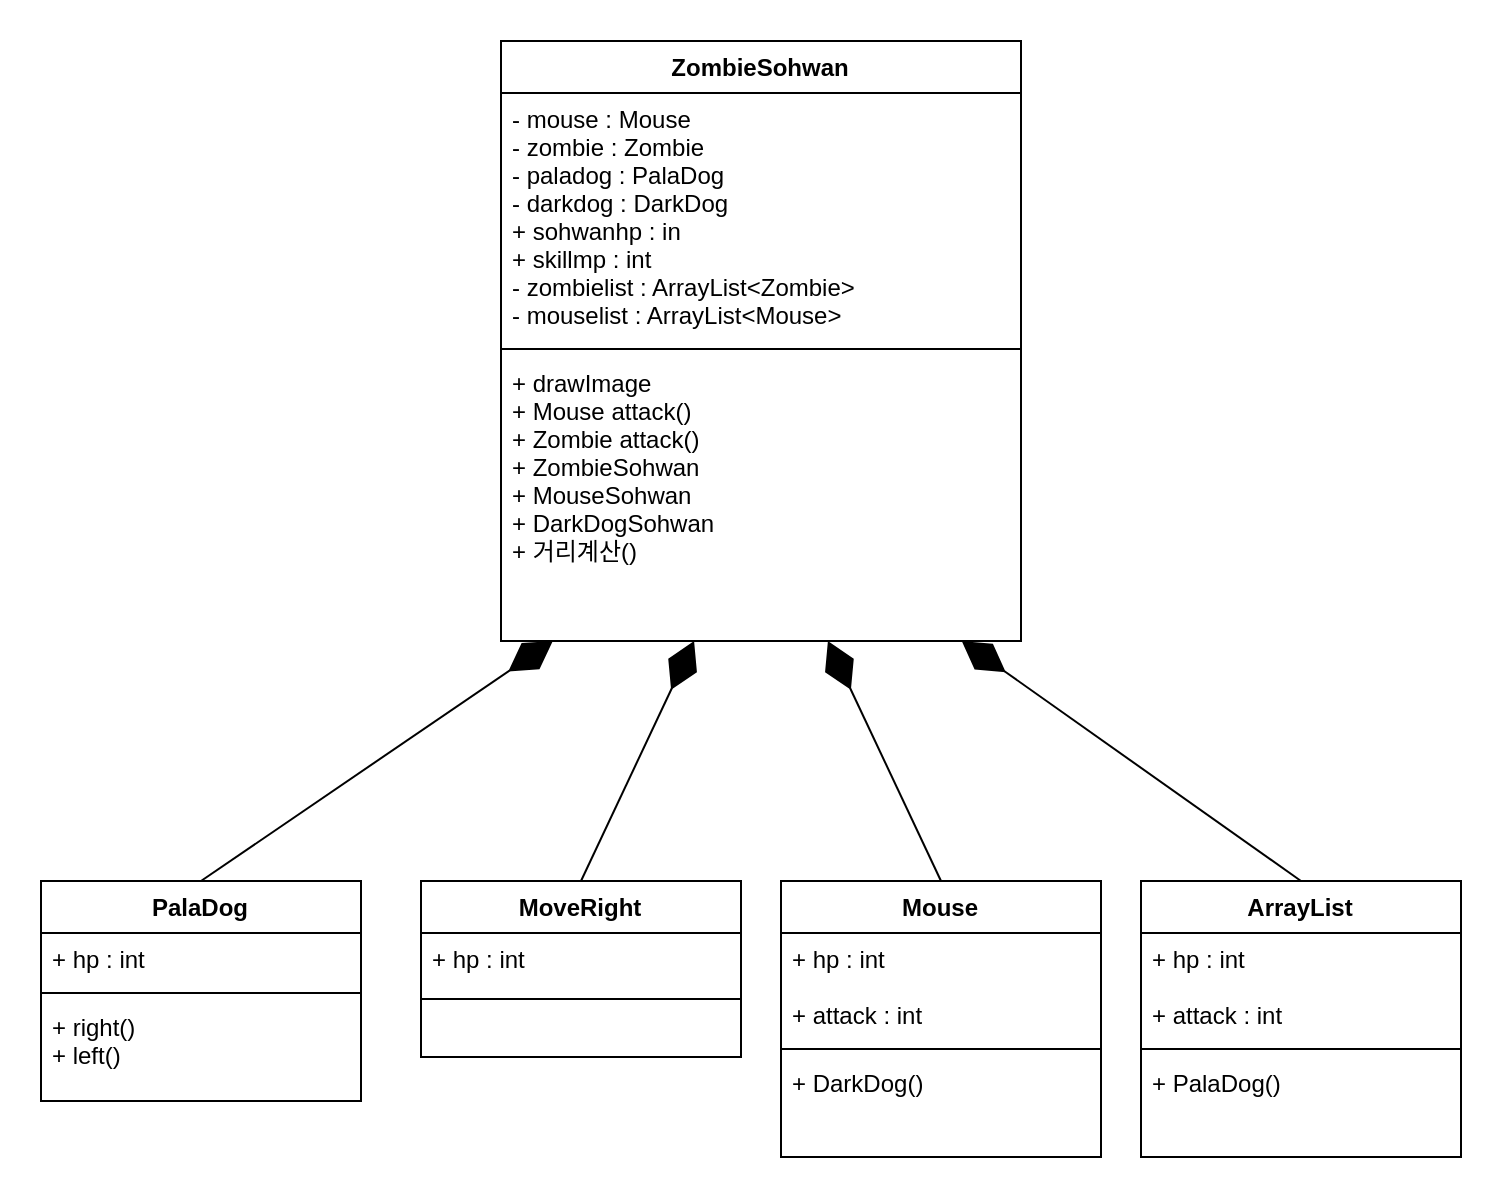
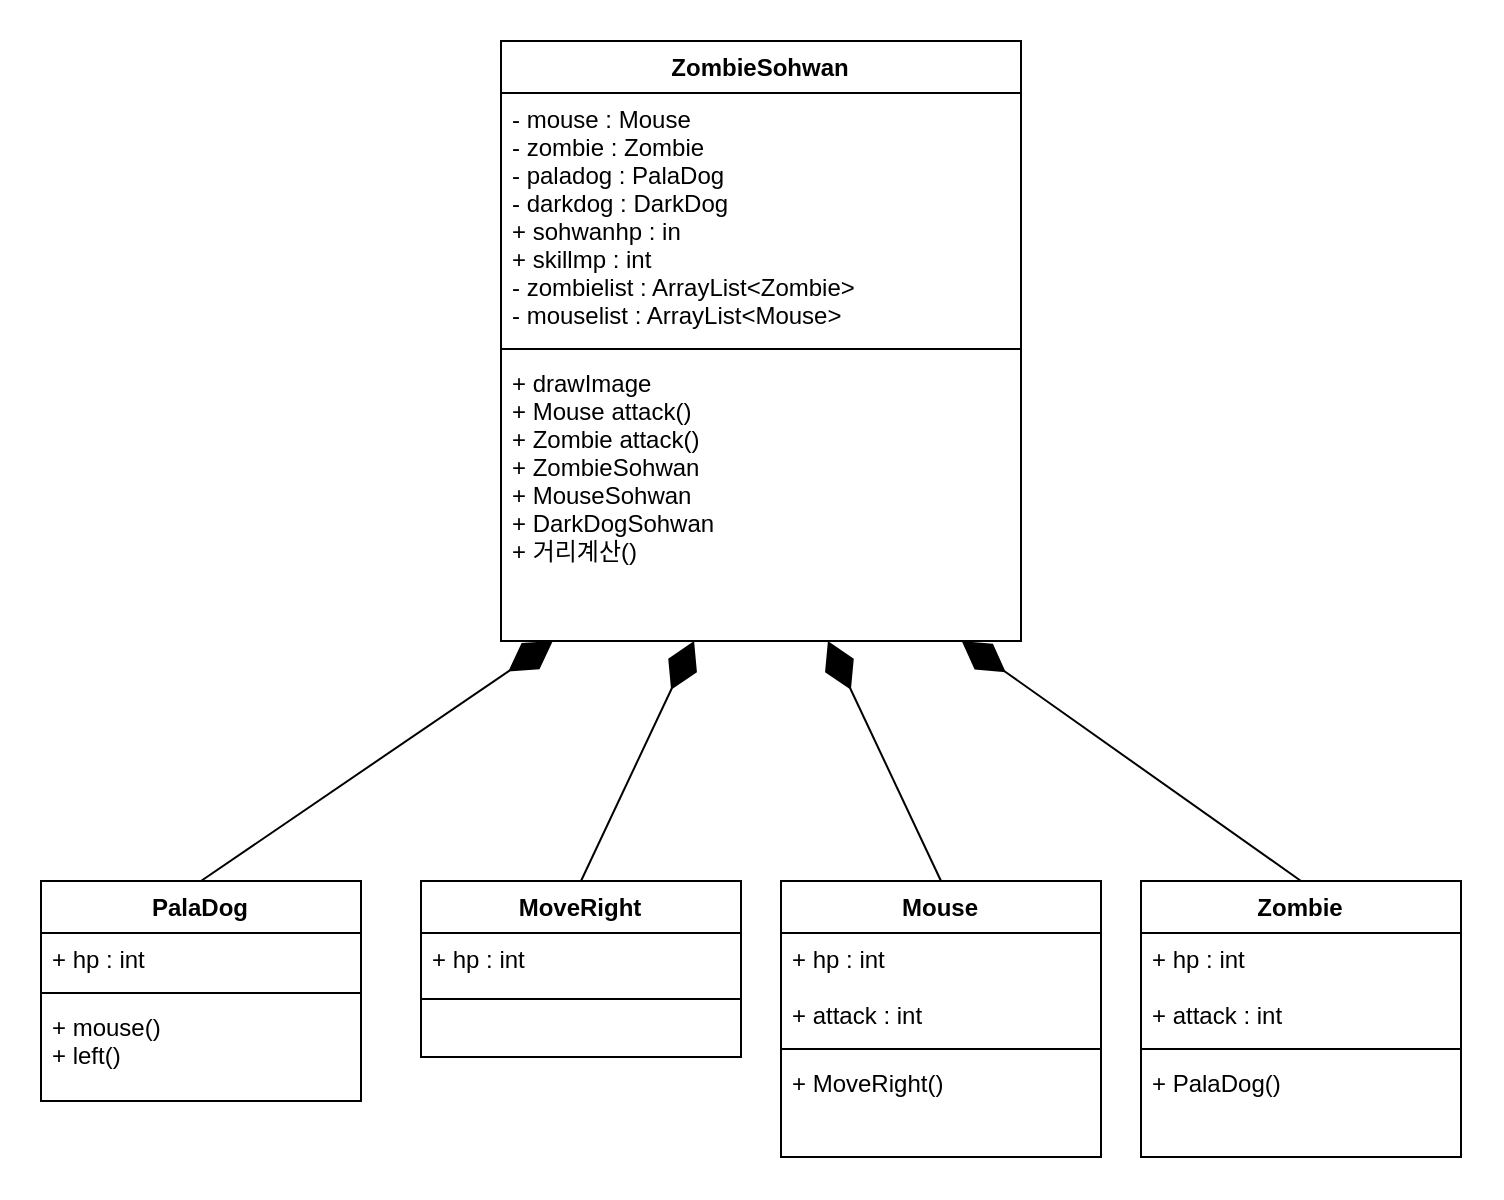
- <mxCell id="17" value="ArrayList" style="swimlane;fontStyle=1;align=center;verticalAlign=top;childLayout=stackLayout;horizontal=1;startSize=26;horizontalStack=0;resizeParent=1;resizeParentMax=0;resizeLast=0;collapsible=1;marginBottom=0;" vertex="1" parent="1"><mxGeometry x="570" y="440" width="160" height="138" as="geometry" /></mxCell>
+ <mxCell id="17" value="Zombie" style="swimlane;fontStyle=1;align=center;verticalAlign=top;childLayout=stackLayout;horizontal=1;startSize=26;horizontalStack=0;resizeParent=1;resizeParentMax=0;resizeLast=0;collapsible=1;marginBottom=0;" vertex="1" parent="1"><mxGeometry x="570" y="440" width="160" height="138" as="geometry" /></mxCell>
- <mxCell id="9" value="+ right()&#10;+ left()" style="text;strokeColor=none;fillColor=none;align=left;verticalAlign=top;spacingLeft=4;spacingRight=4;overflow=hidden;rotatable=0;points=[[0,0.5],[1,0.5]];portConstraint=eastwest;" vertex="1" parent="6"><mxGeometry y="60" width="160" height="50" as="geometry" /></mxCell>
+ <mxCell id="9" value="+ mouse()&#10;+ left()" style="text;strokeColor=none;fillColor=none;align=left;verticalAlign=top;spacingLeft=4;spacingRight=4;overflow=hidden;rotatable=0;points=[[0,0.5],[1,0.5]];portConstraint=eastwest;" vertex="1" parent="6"><mxGeometry y="60" width="160" height="50" as="geometry" /></mxCell>
- <mxCell id="16" value="+ DarkDog()" style="text;strokeColor=none;fillColor=none;align=left;verticalAlign=top;spacingLeft=4;spacingRight=4;overflow=hidden;rotatable=0;points=[[0,0.5],[1,0.5]];portConstraint=eastwest;" vertex="1" parent="13"><mxGeometry y="88" width="160" height="50" as="geometry" /></mxCell>
+ <mxCell id="16" value="+ MoveRight()" style="text;strokeColor=none;fillColor=none;align=left;verticalAlign=top;spacingLeft=4;spacingRight=4;overflow=hidden;rotatable=0;points=[[0,0.5],[1,0.5]];portConstraint=eastwest;" vertex="1" parent="13"><mxGeometry y="88" width="160" height="50" as="geometry" /></mxCell>
